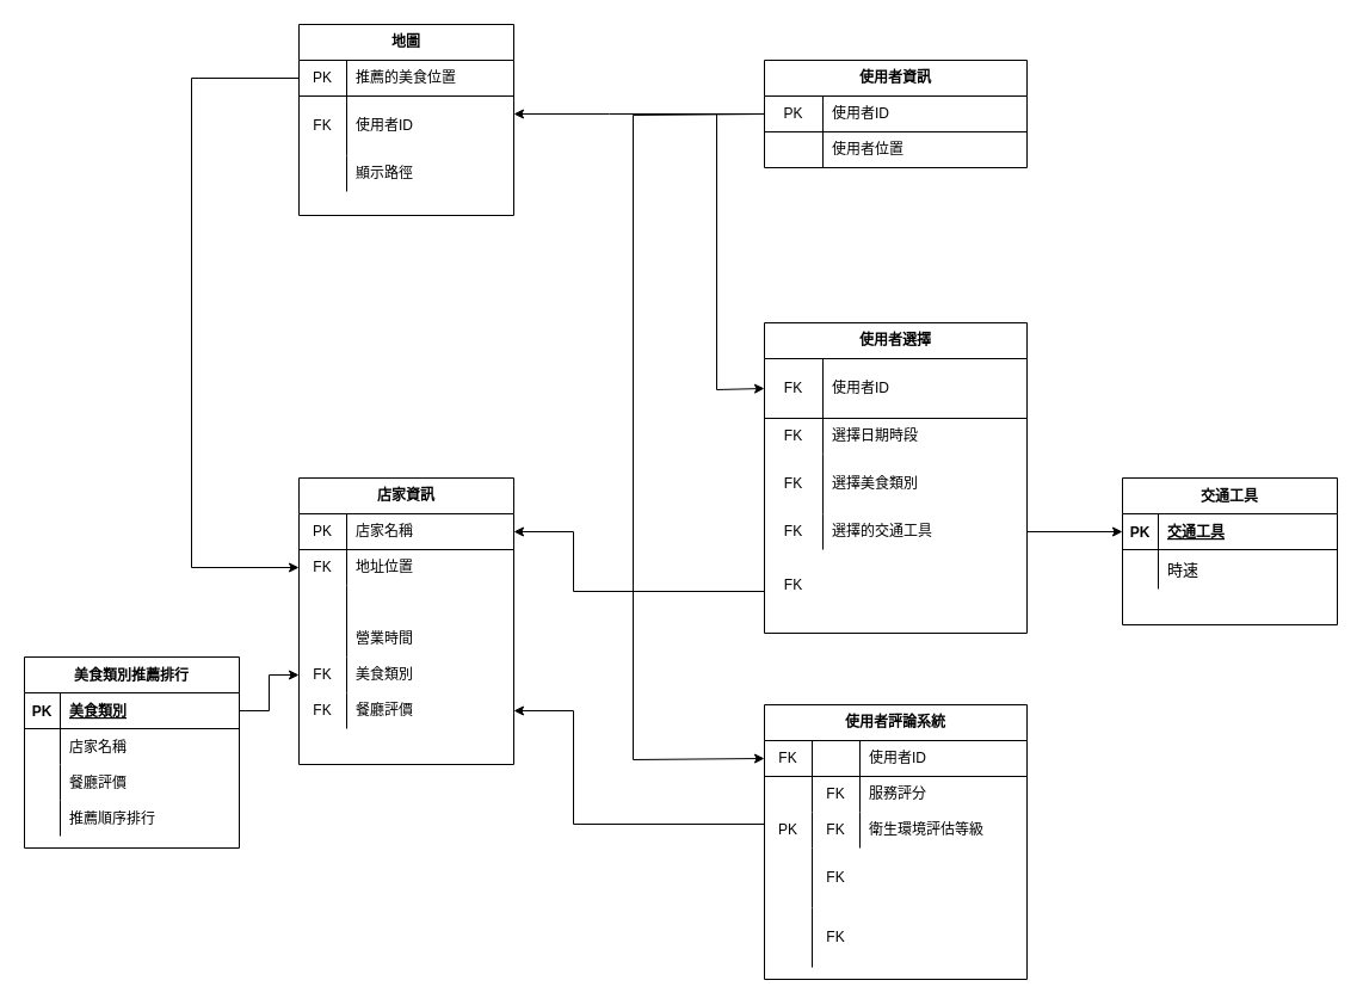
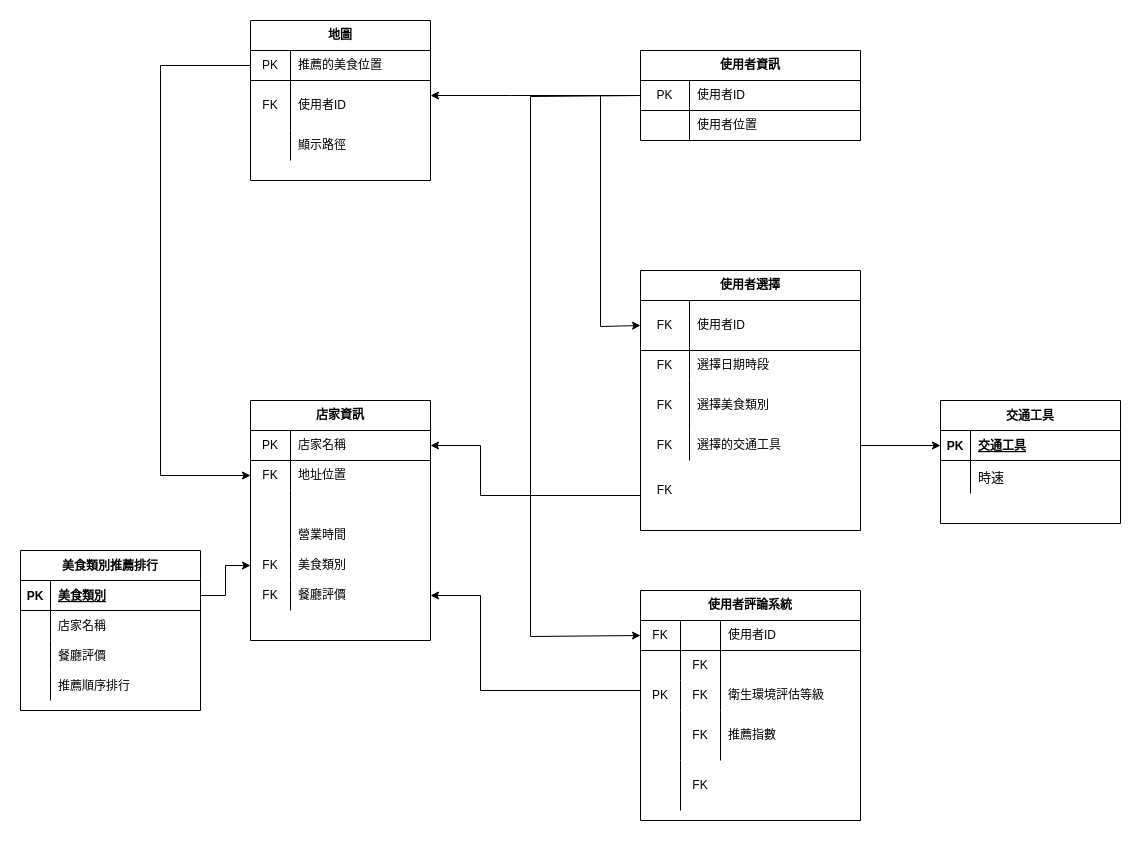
- <mxCell id="60" value="服務評分" style="shape=partialRectangle;html=1;whiteSpace=wrap;connectable=0;fillColor=none;top=0;left=0;bottom=0;right=0;align=left;spacingLeft=6;overflow=hidden;" parent="57" vertex="1"><mxGeometry x="80" width="140" height="30" as="geometry" /></mxCell>
+ <mxCell id="68" value="推薦指數" style="shape=partialRectangle;html=1;whiteSpace=wrap;connectable=0;fillColor=none;top=0;left=0;bottom=0;right=0;align=left;spacingLeft=6;overflow=hidden;" parent="65" vertex="1"><mxGeometry x="80" width="140" height="50" as="geometry" /></mxCell>
